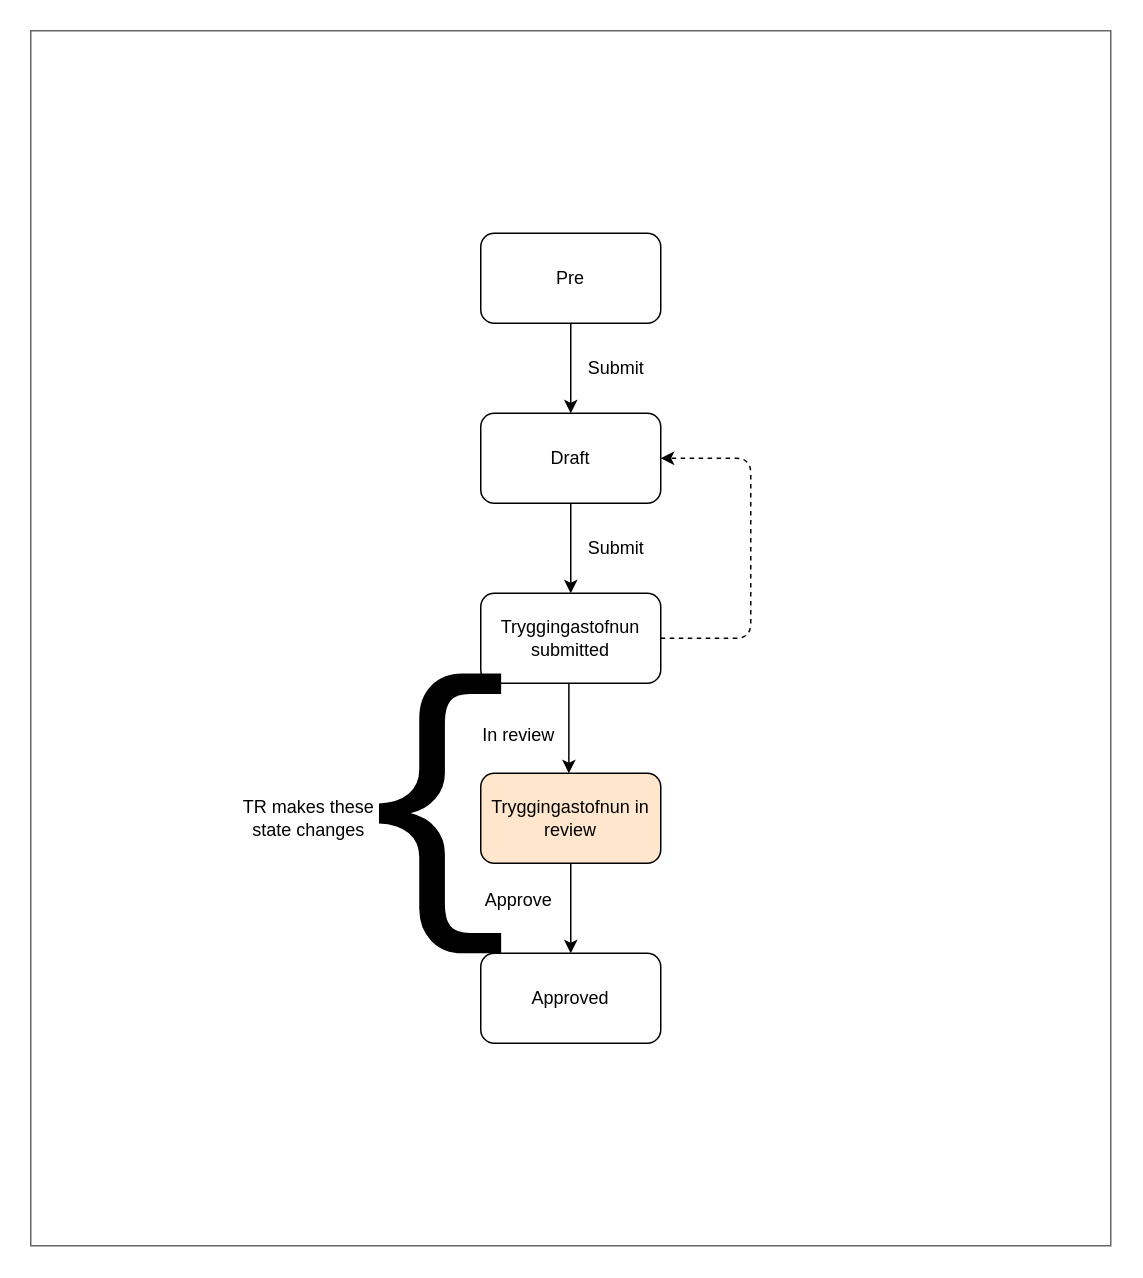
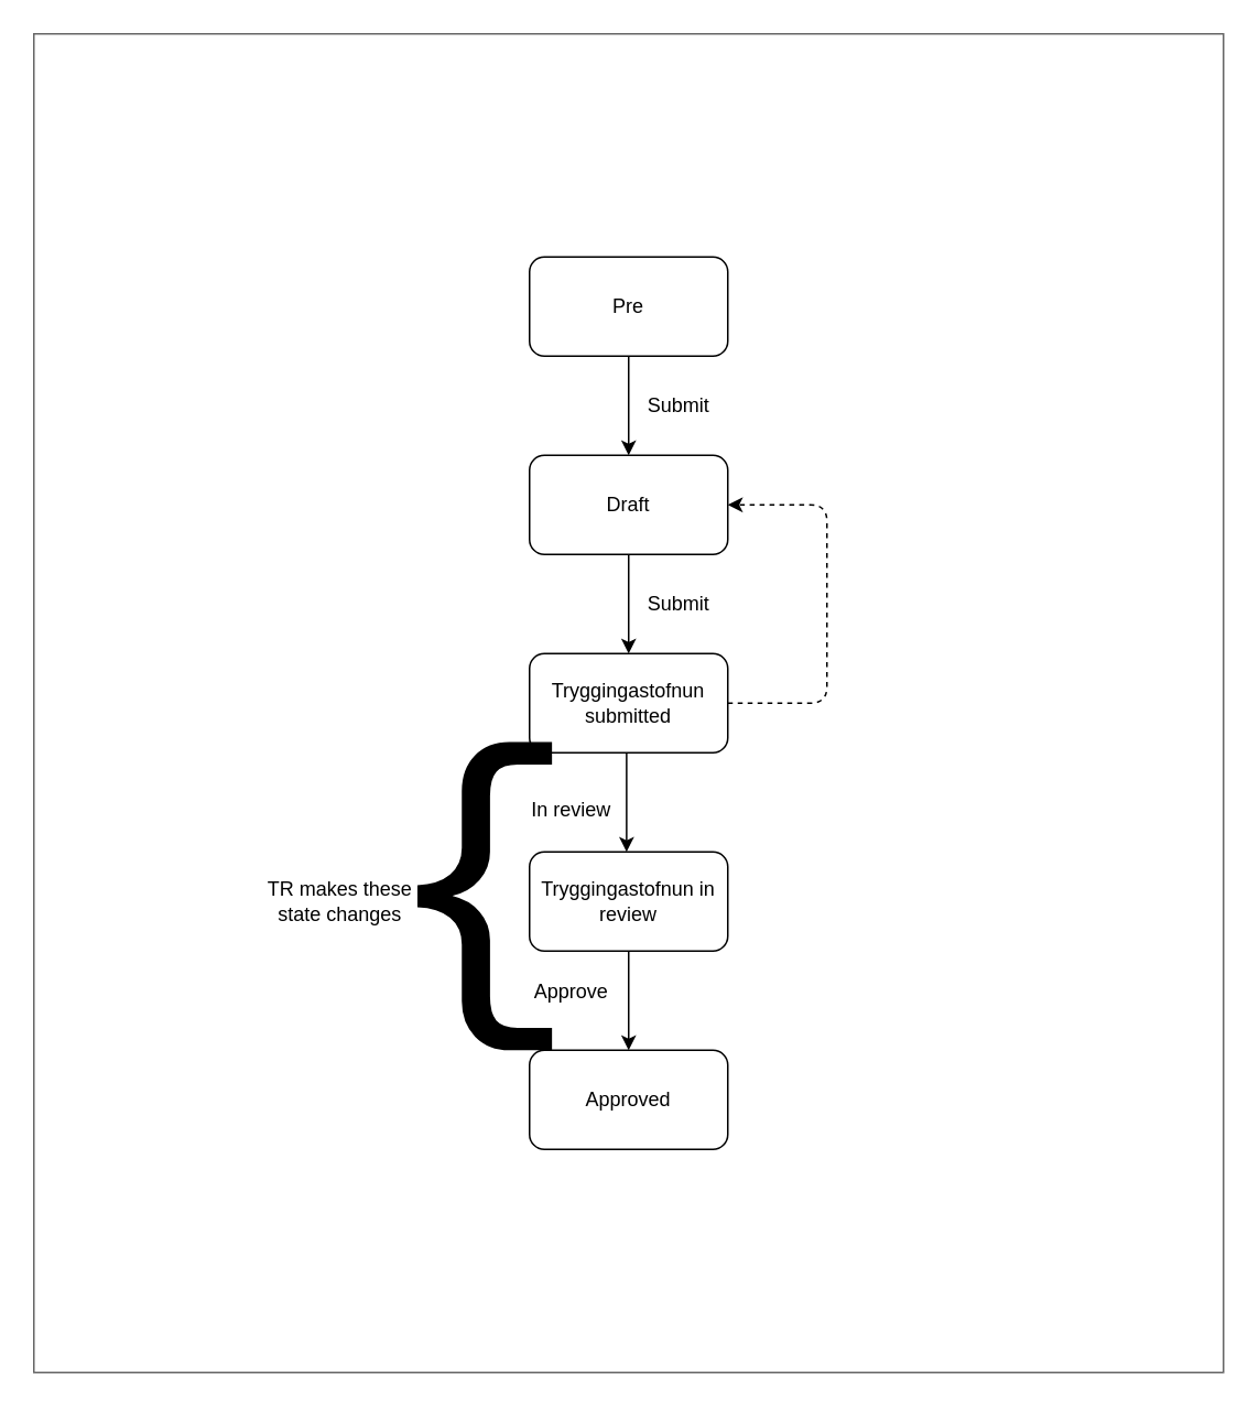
- <mxCell id="5" value="Tryggingastofnun in review" style="rounded=1;whiteSpace=wrap;html=1;fillColor=#ffe6cc;" vertex="1" parent="1"><mxGeometry x="320" y="515" width="120" height="60" as="geometry" /></mxCell>
+ <mxCell id="5" value="Tryggingastofnun in review" style="rounded=1;whiteSpace=wrap;html=1;" vertex="1" parent="1"><mxGeometry x="320" y="515" width="120" height="60" as="geometry" /></mxCell>
